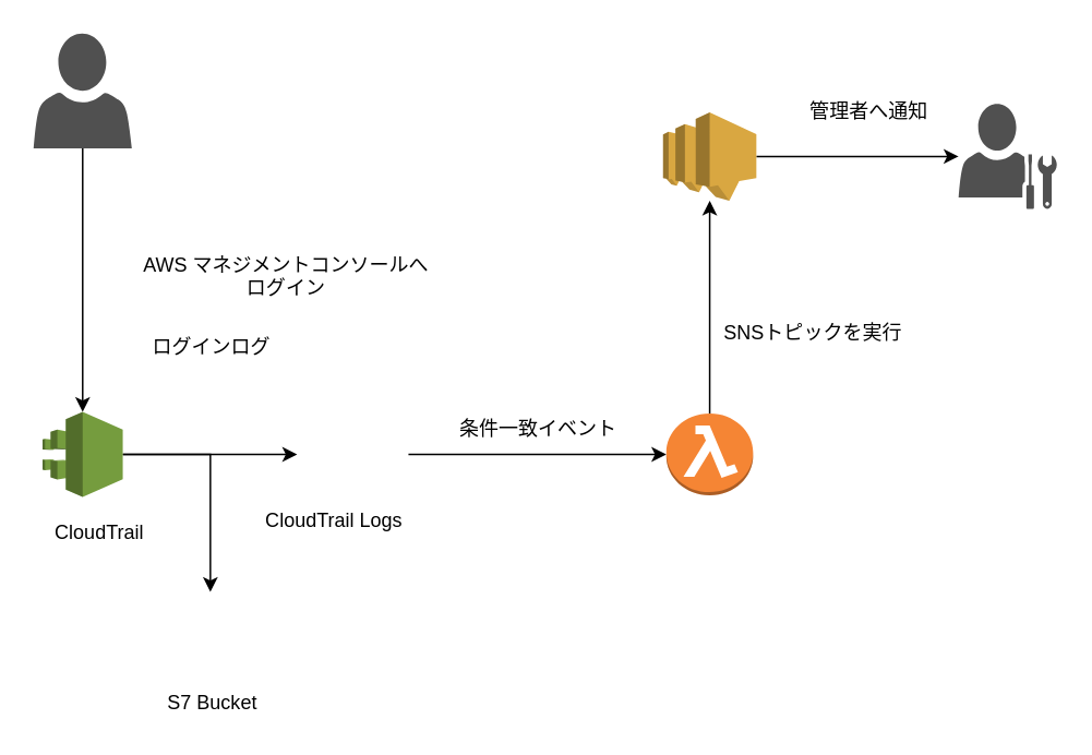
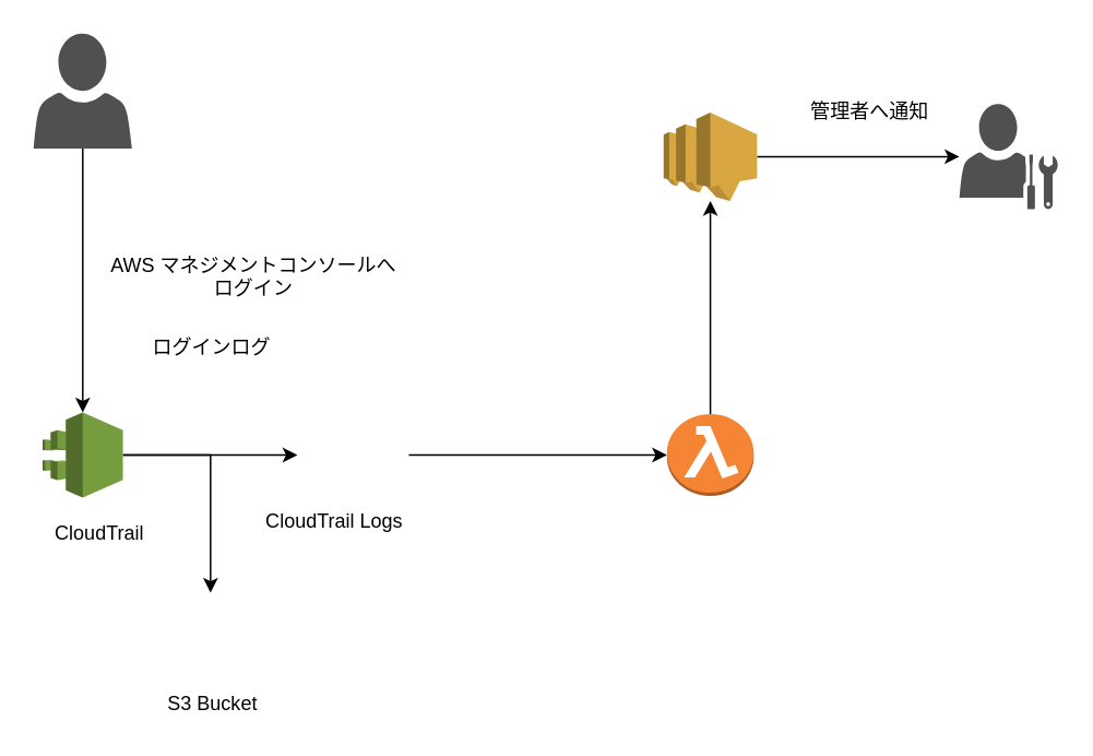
- <mxCell id="7" value="AWS マネジメントコンソールへ&lt;br&gt;ログイン" style="text;html=1;resizable=0;points=[];autosize=1;align=center;verticalAlign=top;spacingTop=-4;" vertex="1" parent="1"><mxGeometry x="79" y="152" width="190" height="30" as="geometry" /></mxCell>
+ <mxCell id="7" value="AWS マネジメントコンソールへ&lt;br&gt;ログイン" style="text;html=1;resizable=0;points=[];autosize=1;align=center;verticalAlign=top;spacingTop=-4;" vertex="1" parent="1"><mxGeometry x="59" y="152" width="190" height="30" as="geometry" /></mxCell>
- <mxCell id="20" value="SNSトピックを実行" style="text;html=1;resizable=0;points=[];autosize=1;align=left;verticalAlign=top;spacingTop=-4;" vertex="1" parent="1"><mxGeometry x="440" y="193" width="120" height="20" as="geometry" /></mxCell>
- <mxCell id="19" value="条件一致イベント" style="text;html=1;resizable=0;points=[];autosize=1;align=center;verticalAlign=top;spacingTop=-4;" vertex="1" parent="1"><mxGeometry x="273" y="252" width="110" height="20" as="geometry" /></mxCell>
- <mxCell id="22" value="S7 Bucket" style="text;html=1;resizable=0;points=[];autosize=1;align=center;verticalAlign=top;spacingTop=-4;" vertex="1" parent="21"><mxGeometry y="58" width="70" height="20" as="geometry" /></mxCell>
+ <mxCell id="22" value="S3 Bucket" style="text;html=1;resizable=0;points=[];autosize=1;align=center;verticalAlign=top;spacingTop=-4;" vertex="1" parent="21"><mxGeometry y="58" width="70" height="20" as="geometry" /></mxCell>
